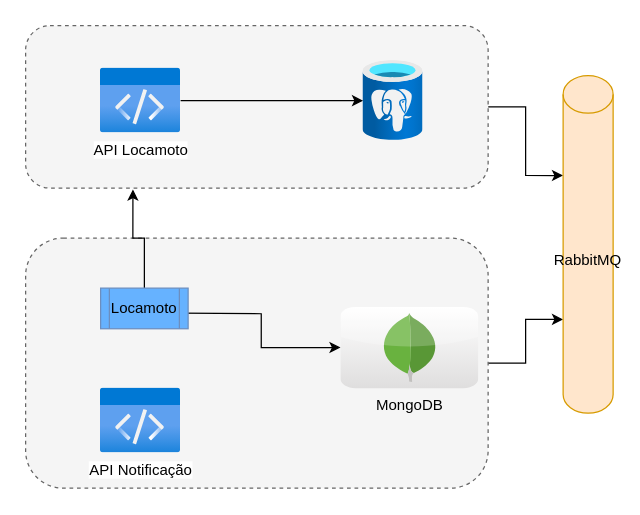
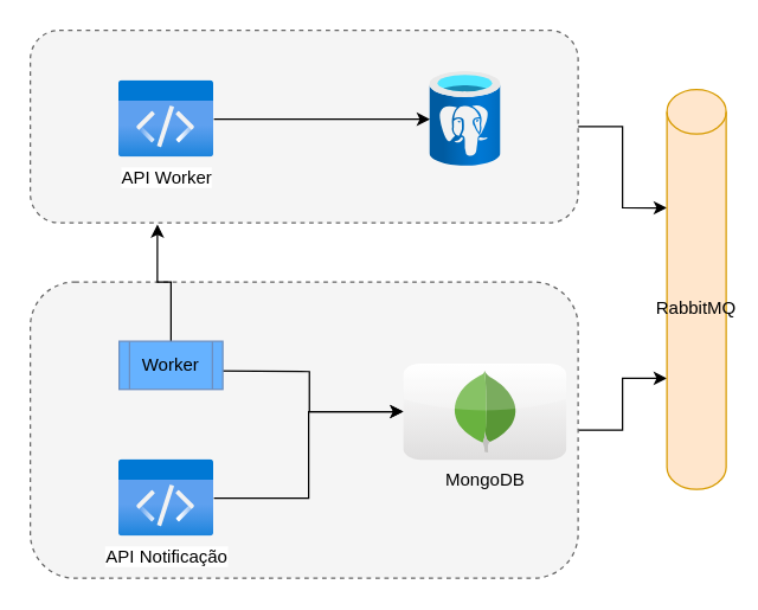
- <mxCell id="5" value="API Locamoto" style="aspect=fixed;html=1;points=[];align=center;image;fontSize=12;image=img/lib/azure2/general/Code.svg;" vertex="1" parent="1"><mxGeometry x="80" y="54" width="64" height="52" as="geometry" /></mxCell>
+ <mxCell id="5" value="API Worker" style="aspect=fixed;html=1;points=[];align=center;image;fontSize=12;image=img/lib/azure2/general/Code.svg;" vertex="1" parent="1"><mxGeometry x="80" y="54" width="64" height="52" as="geometry" /></mxCell>
- <mxCell id="13" value="Locamoto" style="shape=process;whiteSpace=wrap;html=1;backgroundOutline=1;strokeColor=#6c8ebf;fillColor=#66B2FF;" vertex="1" parent="1"><mxGeometry x="80" y="230" width="70" height="32.5" as="geometry" /></mxCell>
+ <mxCell id="13" value="Worker" style="shape=process;whiteSpace=wrap;html=1;backgroundOutline=1;strokeColor=#6c8ebf;fillColor=#66B2FF;" vertex="1" parent="1"><mxGeometry x="80" y="230" width="70" height="32.5" as="geometry" /></mxCell>
+ <mxCell id="14" value="" style="edgeStyle=orthogonalEdgeStyle;rounded=0;orthogonalLoop=1;jettySize=auto;html=1;" edge="1" parent="1" source="15" target="10"><mxGeometry relative="1" as="geometry" /></mxCell>
